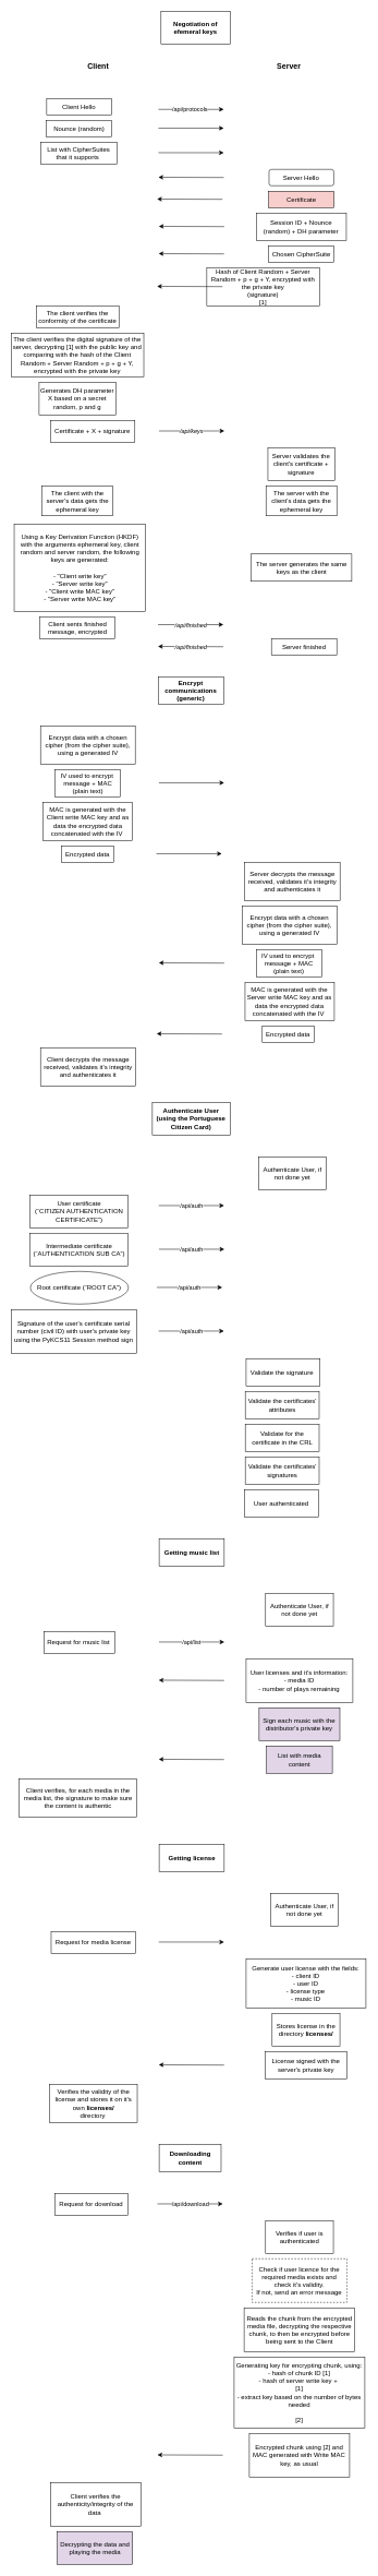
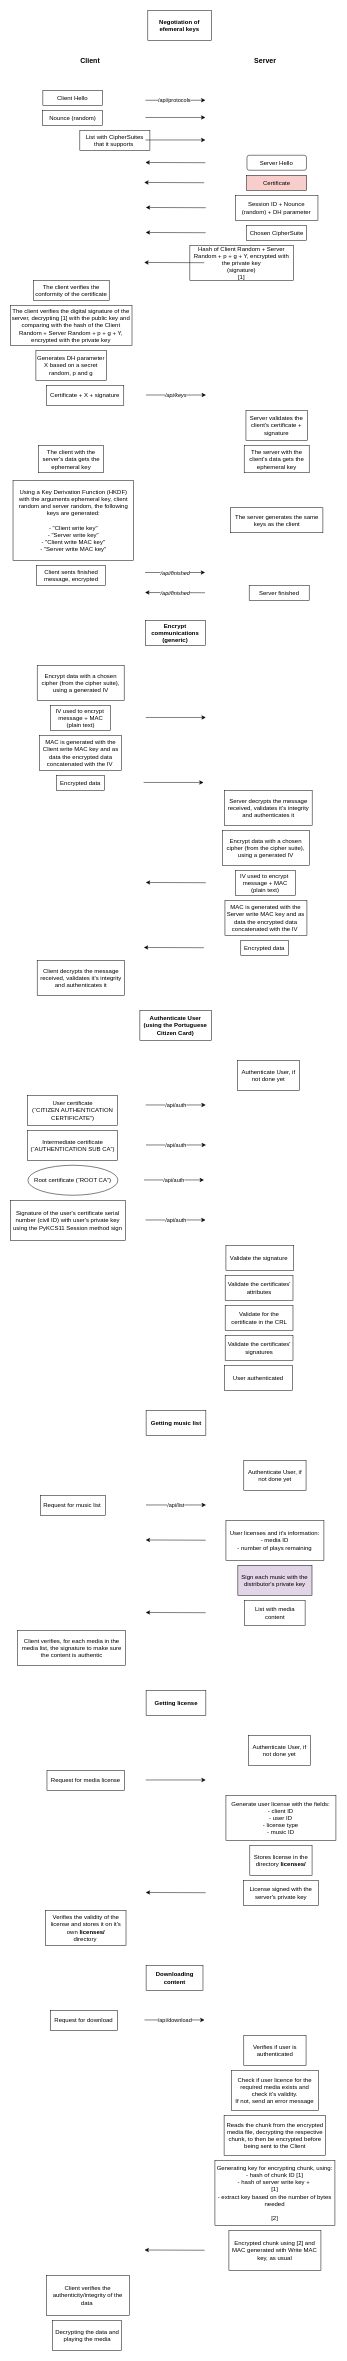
- <mxCell id="20" value="List with CipherSuites that it supports&amp;nbsp;" style="rounded=0;whiteSpace=wrap;html=1;" parent="1" vertex="1"><mxGeometry x="74.17" y="260" width="140.13" height="40" as="geometry" /></mxCell>
+ <mxCell id="20" value="List with CipherSuites that it supports&amp;nbsp;" style="rounded=0;whiteSpace=wrap;html=1;" parent="1" vertex="1"><mxGeometry x="159.17" y="260" width="140.13" height="40" as="geometry" /></mxCell>
- <mxCell id="46" value="List with media content" style="rounded=0;whiteSpace=wrap;html=1;fillColor=#e1d5e7;" parent="1" vertex="1"><mxGeometry x="488.97" y="3200" width="120.75" height="50" as="geometry" /></mxCell>
+ <mxCell id="46" value="List with media content" style="rounded=0;whiteSpace=wrap;html=1;" parent="1" vertex="1"><mxGeometry x="488.97" y="3200" width="120.75" height="50" as="geometry" /></mxCell>
- <mxCell id="54" value="Check if user licence for the required media exists and check it's validity.&lt;br&gt;If not, send an error message" style="whiteSpace=wrap;html=1;dashed=1;" parent="1" vertex="1"><mxGeometry x="462.34" y="4140" width="174" height="80" as="geometry" /></mxCell>
+ <mxCell id="54" value="Check if user licence for the required media exists and check it's validity.&lt;br&gt;If not, send an error message" style="whiteSpace=wrap;html=1;" parent="1" vertex="1"><mxGeometry x="462.34" y="4140" width="174" height="80" as="geometry" /></mxCell>
- <mxCell id="92" value="Decrypting the data and playing the media" style="whiteSpace=wrap;html=1;fillColor=#e1d5e7;" parent="1" vertex="1"><mxGeometry x="104.67" y="4640" width="138.18" height="60" as="geometry" /></mxCell>
+ <mxCell id="92" value="Decrypting the data and playing the media" style="whiteSpace=wrap;html=1;" parent="1" vertex="1"><mxGeometry x="104.67" y="4640" width="138.18" height="60" as="geometry" /></mxCell>
